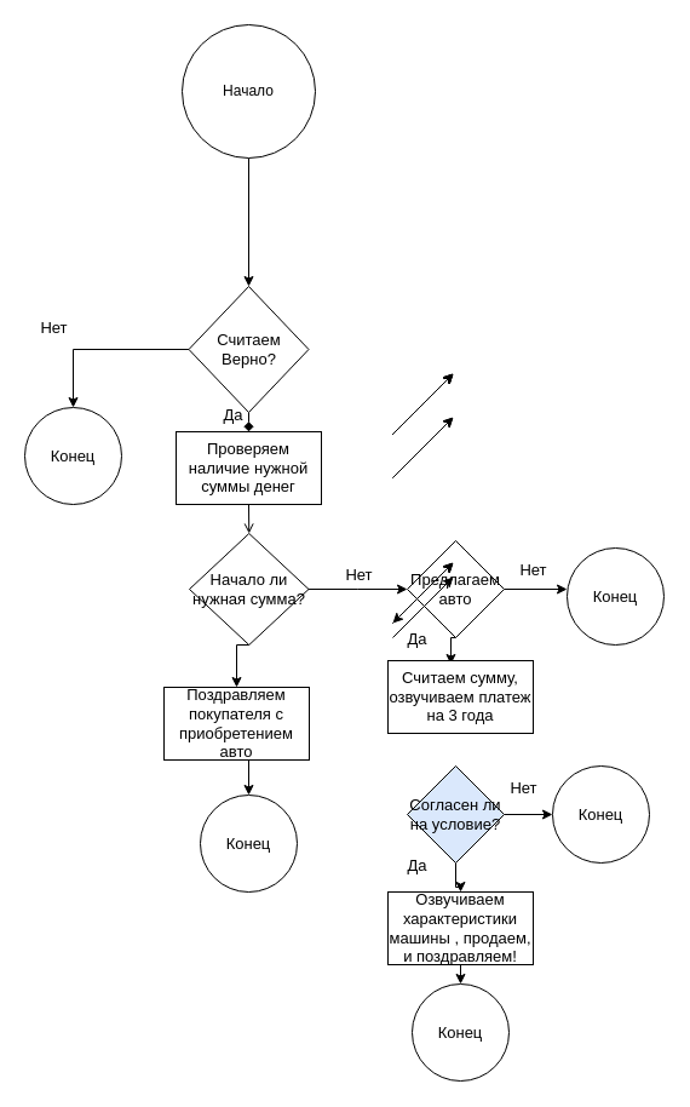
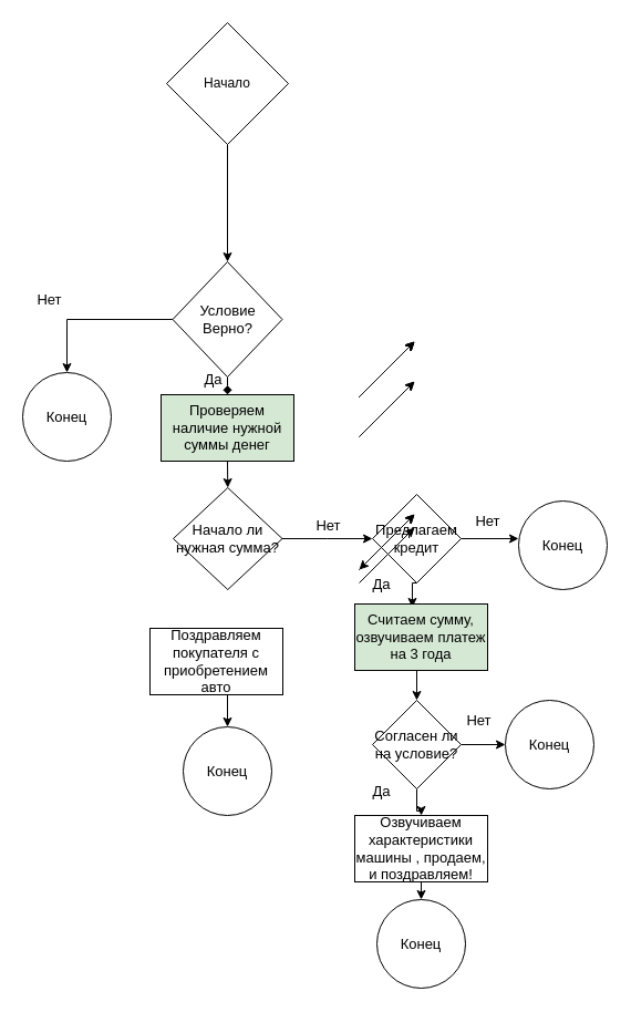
- <mxCell id="3" value="Начало" style="ellipse;whiteSpace=wrap;html=1;aspect=fixed;" vertex="1" parent="1"><mxGeometry x="150" width="110" height="110" as="geometry" y="20" /></mxCell>
+ <mxCell id="3" value="Начало" style="rhombus;whiteSpace=wrap;html=1;aspect=fixed;" vertex="1" parent="1"><mxGeometry x="150" width="110" height="110" as="geometry" y="20" /></mxCell>
- <mxCell id="6" value="Считаем&lt;br&gt;Верно?" style="rhombus;whiteSpace=wrap;html=1;fontSize=13;" vertex="1" parent="1"><mxGeometry x="155.5" y="236" width="99" height="104" as="geometry" /></mxCell>
+ <mxCell id="6" value="Условие&lt;br&gt;Верно?" style="rhombus;whiteSpace=wrap;html=1;fontSize=13;" vertex="1" parent="1"><mxGeometry x="155.5" y="236" width="99" height="104" as="geometry" /></mxCell>
- <mxCell id="8" value="Проверяем наличие нужной суммы денег" style="rounded=0;whiteSpace=wrap;html=1;fontSize=13;" vertex="1" parent="1"><mxGeometry x="145" y="356" width="120" height="60" as="geometry" /></mxCell>
+ <mxCell id="8" value="Проверяем наличие нужной суммы денег" style="rounded=0;whiteSpace=wrap;html=1;fontSize=13;fillColor=#d5e8d4;" vertex="1" parent="1"><mxGeometry x="145" y="356" width="120" height="60" as="geometry" /></mxCell>
- <mxCell id="7" style="edgeStyle=orthogonalEdgeStyle;rounded=0;orthogonalLoop=1;jettySize=auto;html=1;exitX=0.5;exitY=1;exitDx=0;exitDy=0;entryX=0.5;entryY=0;entryDx=0;entryDy=0;fontSize=13;endArrow=open;" edge="1" parent="1" source="8" target="14"><mxGeometry relative="1" as="geometry" /></mxCell>
+ <mxCell id="7" style="edgeStyle=orthogonalEdgeStyle;rounded=0;orthogonalLoop=1;jettySize=auto;html=1;exitX=0.5;exitY=1;exitDx=0;exitDy=0;entryX=0.5;entryY=0;entryDx=0;entryDy=0;fontSize=13;" edge="1" parent="1" source="8" target="14"><mxGeometry relative="1" as="geometry" /></mxCell>
- <mxCell id="25" value="Предлагаем авто" style="rhombus;whiteSpace=wrap;html=1;fontSize=13;" vertex="1" parent="1"><mxGeometry x="336" y="446" width="80" height="80" as="geometry" /></mxCell>
+ <mxCell id="25" value="Предлагаем кредит" style="rhombus;whiteSpace=wrap;html=1;fontSize=13;" vertex="1" parent="1"><mxGeometry x="336" y="446" width="80" height="80" as="geometry" /></mxCell>
- <mxCell id="13" style="edgeStyle=orthogonalEdgeStyle;rounded=0;orthogonalLoop=1;jettySize=auto;html=1;exitX=0.5;exitY=1;exitDx=0;exitDy=0;entryX=0.5;entryY=0;entryDx=0;entryDy=0;fontSize=13;" edge="1" parent="1" source="14" target="17"><mxGeometry relative="1" as="geometry" /></mxCell>
- <mxCell id="31" value="Считаем сумму, озвучиваем платеж на 3 года" style="rounded=0;whiteSpace=wrap;html=1;fontSize=13;" vertex="1" parent="1"><mxGeometry x="320" y="545" width="120" height="60" as="geometry" /></mxCell>
+ <mxCell id="31" value="Считаем сумму, озвучиваем платеж на 3 года" style="rounded=0;whiteSpace=wrap;html=1;fontSize=13;fillColor=#d5e8d4;" vertex="1" parent="1"><mxGeometry x="320" y="545" width="120" height="60" as="geometry" /></mxCell>
+ <mxCell id="30" style="edgeStyle=orthogonalEdgeStyle;rounded=0;orthogonalLoop=1;jettySize=auto;html=1;exitX=0.5;exitY=1;exitDx=0;exitDy=0;entryX=0.5;entryY=0;entryDx=0;entryDy=0;fontSize=13;" edge="1" parent="1" source="31" target="38"><mxGeometry relative="1" as="geometry" /></mxCell>
- <mxCell id="38" value="Согласен ли на условие?" style="rhombus;whiteSpace=wrap;html=1;fontSize=13;fillColor=#dae8fc;" vertex="1" parent="1"><mxGeometry x="336" y="632" width="80" height="80" as="geometry" /></mxCell>
+ <mxCell id="38" value="Согласен ли на условие?" style="rhombus;whiteSpace=wrap;html=1;fontSize=13;" vertex="1" parent="1"><mxGeometry x="336" y="632" width="80" height="80" as="geometry" /></mxCell>
